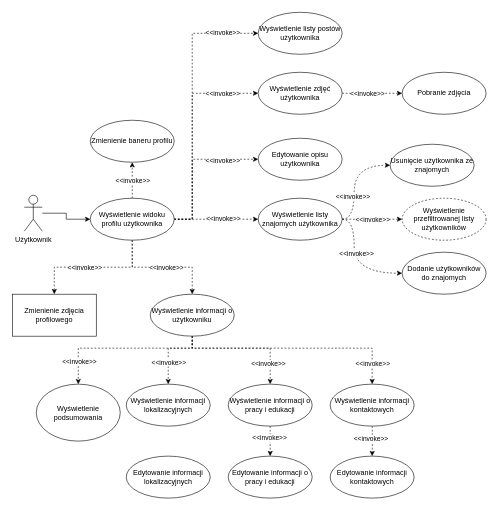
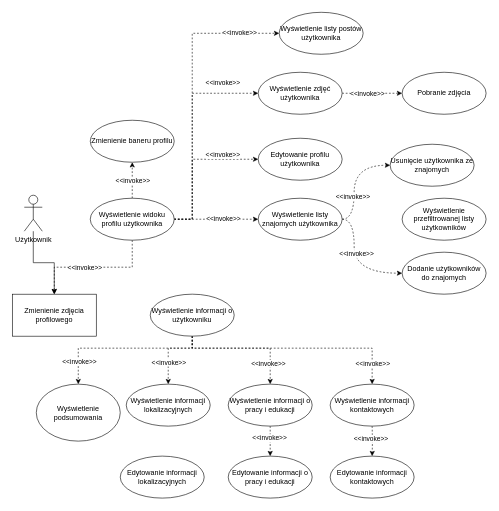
- <mxCell id="20" value="Wyświetlenie listy postów użytkownika" style="ellipse;whiteSpace=wrap;html=1;" vertex="1" parent="1"><mxGeometry x="430" y="20" width="140" height="70" as="geometry" /></mxCell>
+ <mxCell id="20" value="Wyświetlenie listy postów użytkownika" style="ellipse;whiteSpace=wrap;html=1;" vertex="1" parent="1"><mxGeometry x="465" y="20" width="140" height="70" as="geometry" /></mxCell>
- <mxCell id="19" value="Edytowanie opisu użytkownika" style="ellipse;whiteSpace=wrap;html=1;" vertex="1" parent="1"><mxGeometry x="430" y="230" width="140" height="70" as="geometry" /></mxCell>
+ <mxCell id="19" value="Edytowanie profilu użytkownika" style="ellipse;whiteSpace=wrap;html=1;" vertex="1" parent="1"><mxGeometry x="430" y="230" width="140" height="70" as="geometry" /></mxCell>
- <mxCell id="2" style="edgeStyle=orthogonalEdgeStyle;rounded=0;orthogonalLoop=1;jettySize=auto;html=1;" edge="1" parent="1" source="3" target="18"><mxGeometry relative="1" as="geometry" /></mxCell>
+ <mxCell id="2" style="edgeStyle=orthogonalEdgeStyle;rounded=0;orthogonalLoop=1;jettySize=auto;html=1;" edge="1" parent="1" source="3" target="56"><mxGeometry relative="1" as="geometry" /></mxCell>
- <mxCell id="27" style="edgeStyle=orthogonalEdgeStyle;rounded=0;orthogonalLoop=1;jettySize=auto;html=1;entryX=0;entryY=0.5;entryDx=0;entryDy=0;dashed=1;" edge="1" parent="1" source="31" target="49"><mxGeometry relative="1" as="geometry" /></mxCell>
- <mxCell id="28" value="&amp;lt;&amp;lt;invoke&amp;gt;&amp;gt;" style="edgeLabel;html=1;align=center;verticalAlign=middle;resizable=0;points=[];" vertex="1" connectable="0" parent="27"><mxGeometry x="-0.18" y="2" relative="1" as="geometry"><mxPoint x="9" y="2" as="offset" /></mxGeometry></mxCell>
- <mxCell id="49" value="Wyświetlenie przefiltrowanej listy użytkowników" style="ellipse;whiteSpace=wrap;html=1;dashed=1;" vertex="1" parent="1"><mxGeometry x="670" y="330" width="140" height="70" as="geometry" /></mxCell>
+ <mxCell id="49" value="Wyświetlenie przefiltrowanej listy użytkowników" style="ellipse;whiteSpace=wrap;html=1;" vertex="1" parent="1"><mxGeometry x="670" y="330" width="140" height="70" as="geometry" /></mxCell>
- <mxCell id="8" style="edgeStyle=orthogonalEdgeStyle;rounded=0;orthogonalLoop=1;jettySize=auto;html=1;dashed=1;" edge="1" parent="1" source="18" target="47"><mxGeometry relative="1" as="geometry" /></mxCell>
- <mxCell id="9" value="&amp;lt;&amp;lt;invoke&amp;gt;&amp;gt;" style="edgeLabel;html=1;align=center;verticalAlign=middle;resizable=0;points=[];" vertex="1" connectable="0" parent="8"><mxGeometry x="0.063" relative="1" as="geometry"><mxPoint as="offset" /></mxGeometry></mxCell>
- <mxCell id="52" value="Edytowanie informacji lokalizacyjnych" style="ellipse;whiteSpace=wrap;html=1;" vertex="1" parent="1"><mxGeometry x="210" y="760" width="140" height="70" as="geometry" /></mxCell>
+ <mxCell id="52" value="Edytowanie informacji lokalizacyjnych" style="ellipse;whiteSpace=wrap;html=1;" vertex="1" parent="1"><mxGeometry x="200" y="760" width="140" height="70" as="geometry" /></mxCell>
